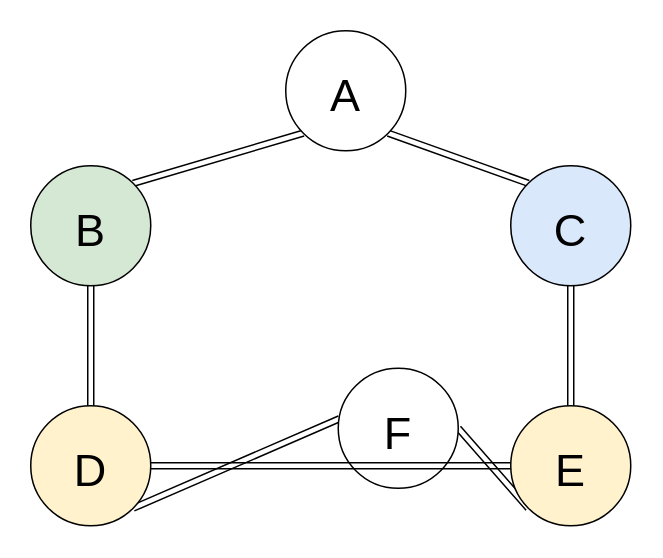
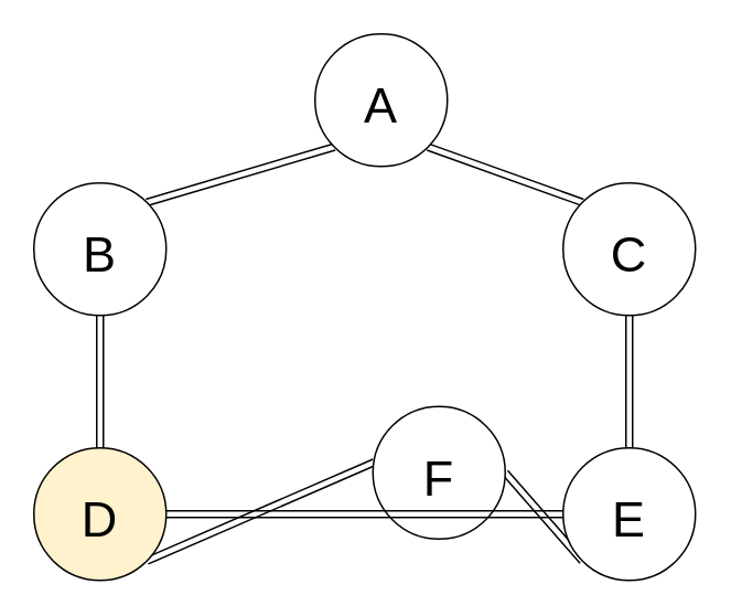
- <mxCell id="12" value="B" style="ellipse;fontSize=30;fillColor=#d5e8d4;" parent="1" vertex="1"><mxGeometry x="20" y="110" width="80" height="80" as="geometry" /></mxCell>
+ <mxCell id="12" value="B" style="ellipse;fontSize=30;" parent="1" vertex="1"><mxGeometry x="20" y="110" width="80" height="80" as="geometry" /></mxCell>
- <mxCell id="14" value="C" style="ellipse;fontSize=30;fillColor=#dae8fc;" parent="1" vertex="1"><mxGeometry x="340" y="110" width="80" height="80" as="geometry" /></mxCell>
+ <mxCell id="14" value="C" style="ellipse;fontSize=30;" parent="1" vertex="1"><mxGeometry x="340" y="110" width="80" height="80" as="geometry" /></mxCell>
- <mxCell id="9" value="E" style="ellipse;fontSize=30;fillColor=#fff2cc;" parent="1" vertex="1"><mxGeometry x="340" y="270" width="80" height="80" as="geometry" /></mxCell>
+ <mxCell id="9" value="E" style="ellipse;fontSize=30;" parent="1" vertex="1"><mxGeometry x="340" y="270" width="80" height="80" as="geometry" /></mxCell>
